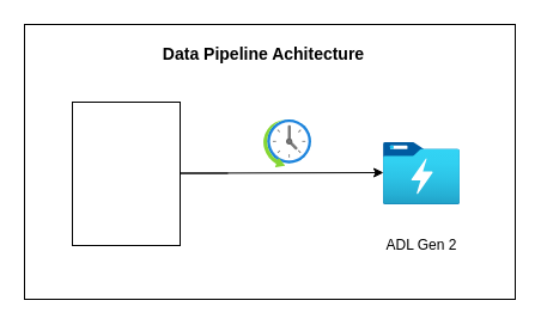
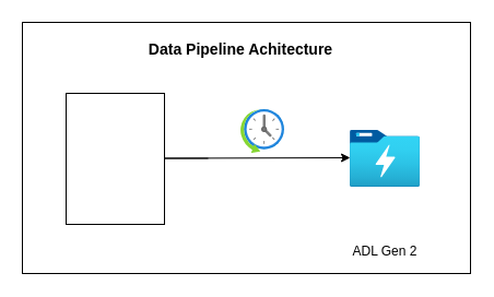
- <mxCell id="7" value="ADL Gen 2" style="text;html=1;whiteSpace=wrap;strokeColor=none;fillColor=none;align=center;verticalAlign=middle;rounded=0;" vertex="1" parent="1"><mxGeometry x="312" y="190" width="80" height="30" as="geometry" /></mxCell>
+ <mxCell id="7" value="ADL Gen 2" style="text;html=1;whiteSpace=wrap;strokeColor=none;fillColor=none;align=center;verticalAlign=middle;rounded=0;" vertex="1" parent="1"><mxGeometry x="312" y="215" width="80" height="30" as="geometry" /></mxCell>
